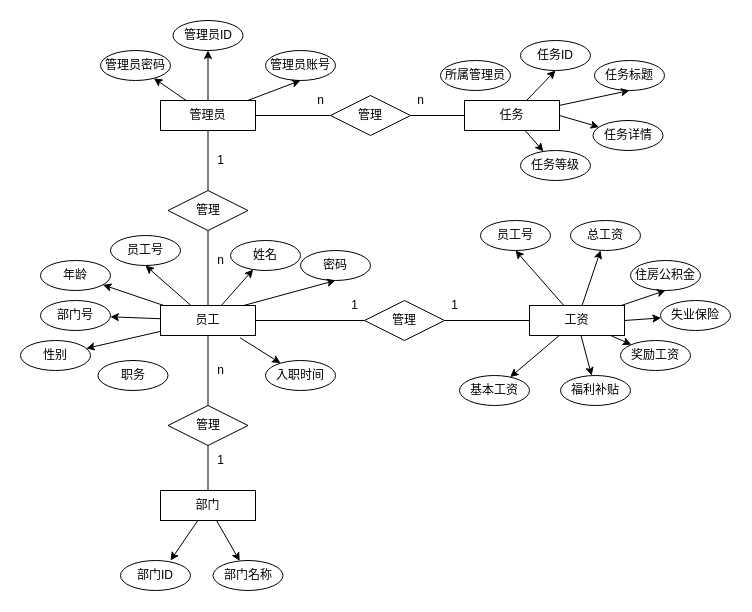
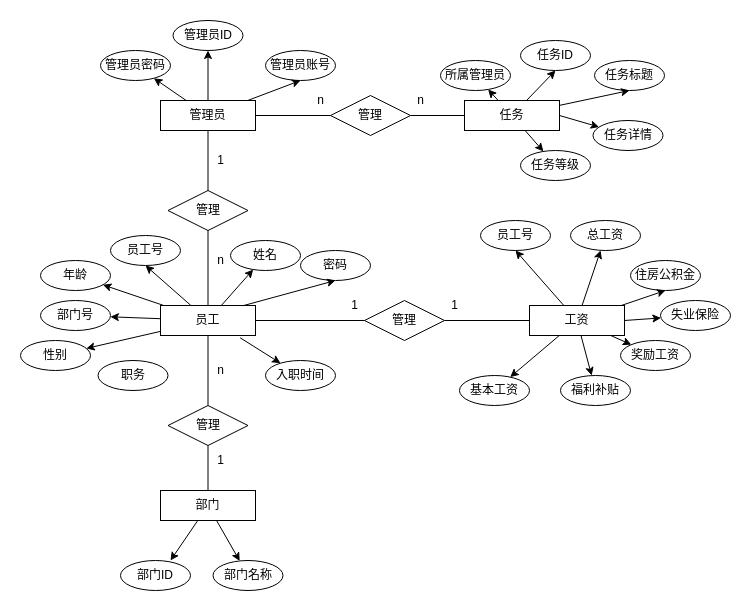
+ <mxCell id="25" value="" style="endArrow=classic;html=1;rounded=0;" edge="1" parent="1" source="18" target="23"><mxGeometry width="50" height="50" relative="1" as="geometry"><mxPoint x="504" y="170" as="sourcePoint" /><mxPoint x="554" y="120" as="targetPoint" /></mxGeometry></mxCell>
